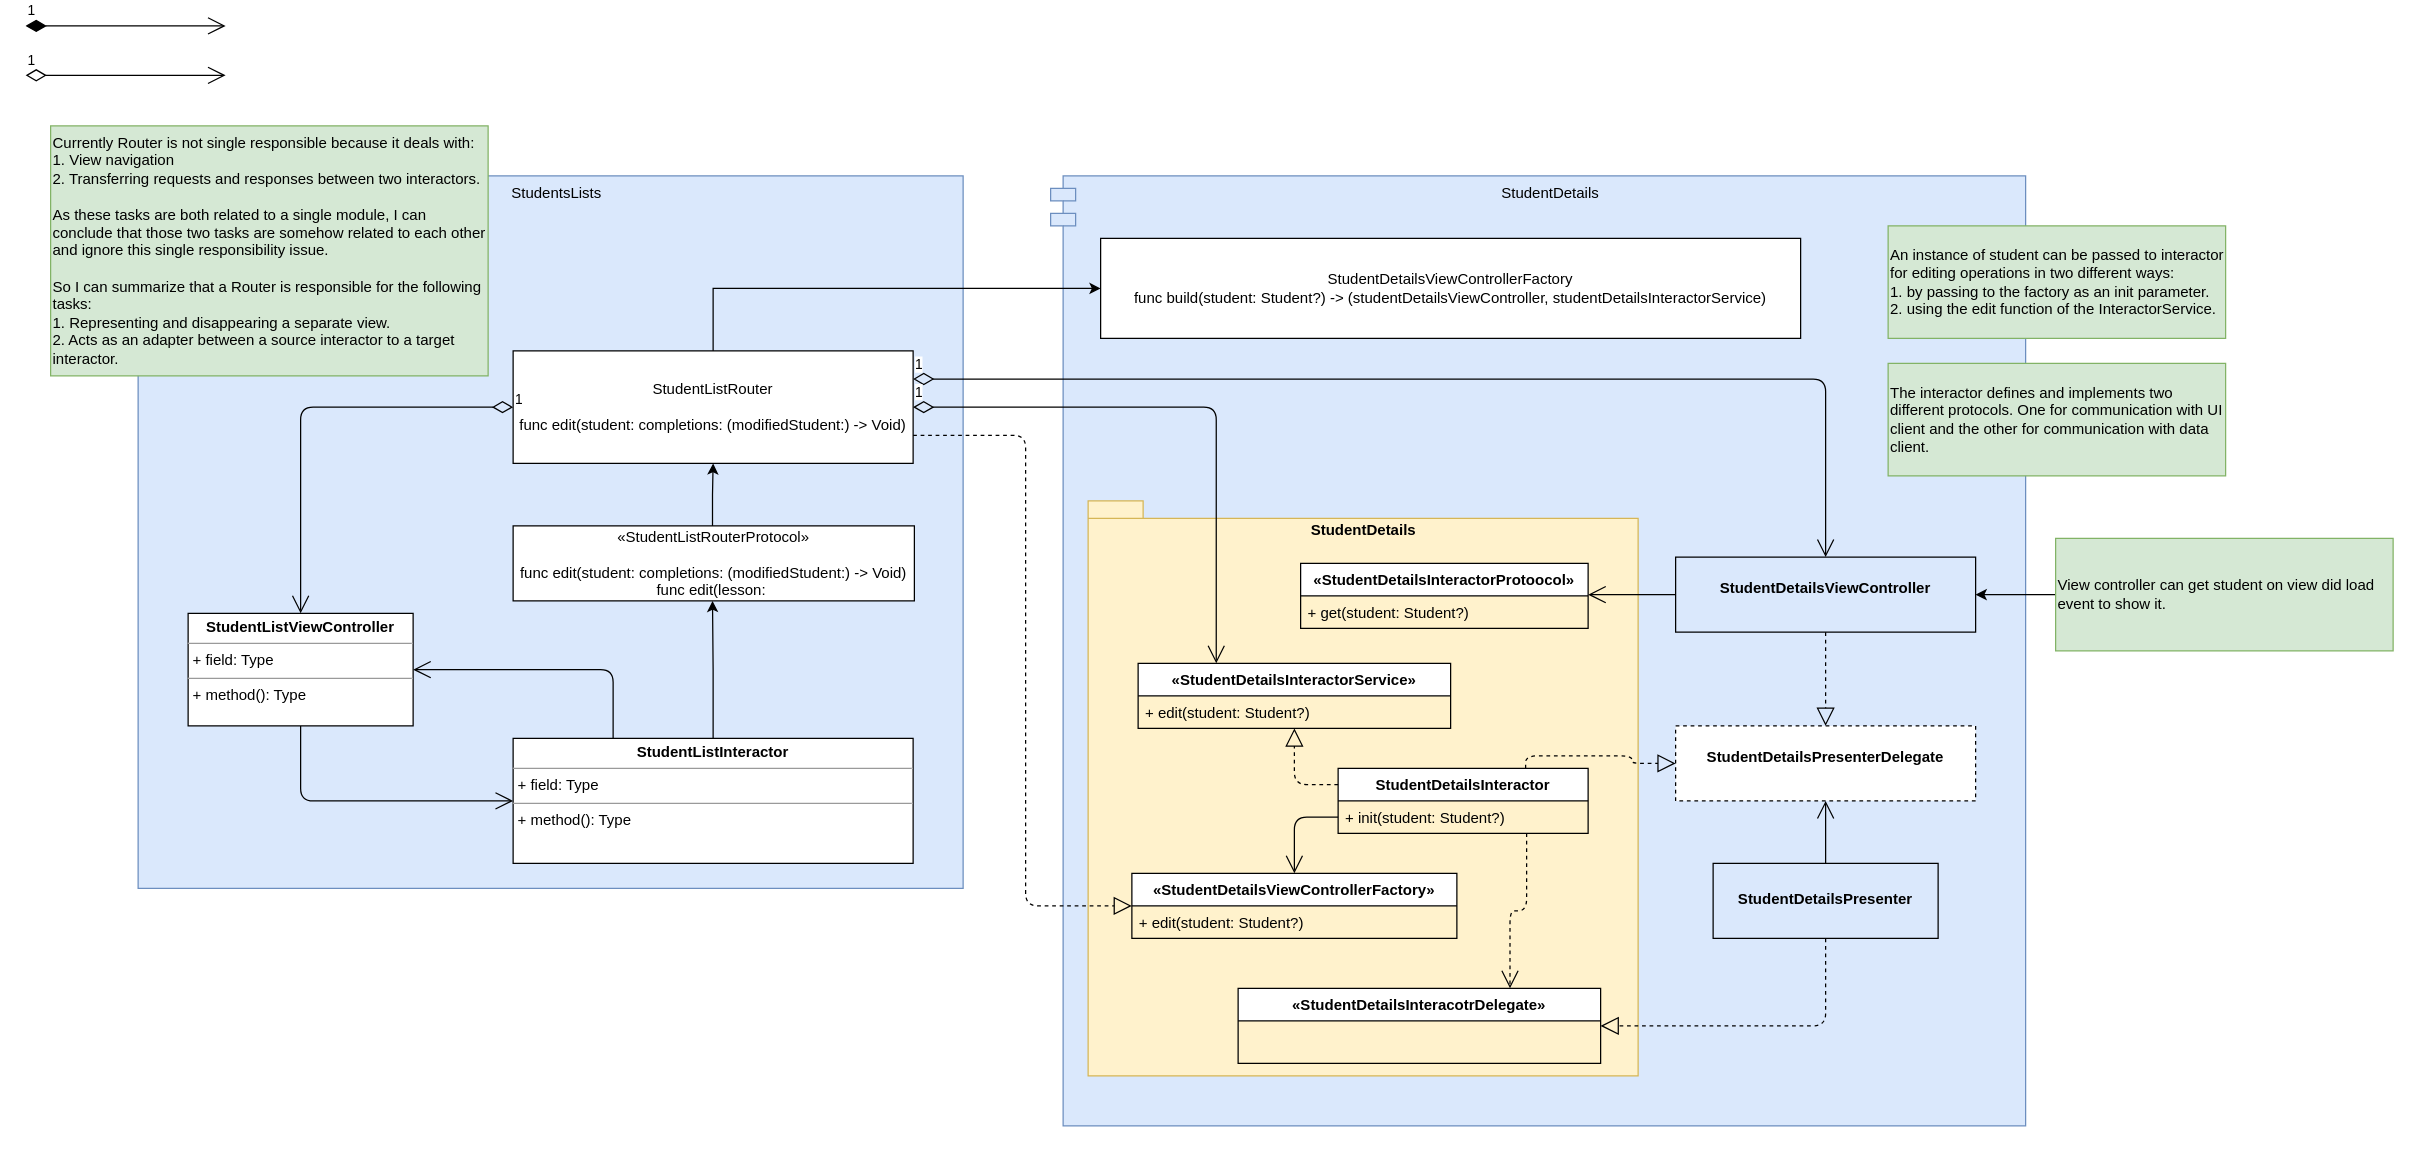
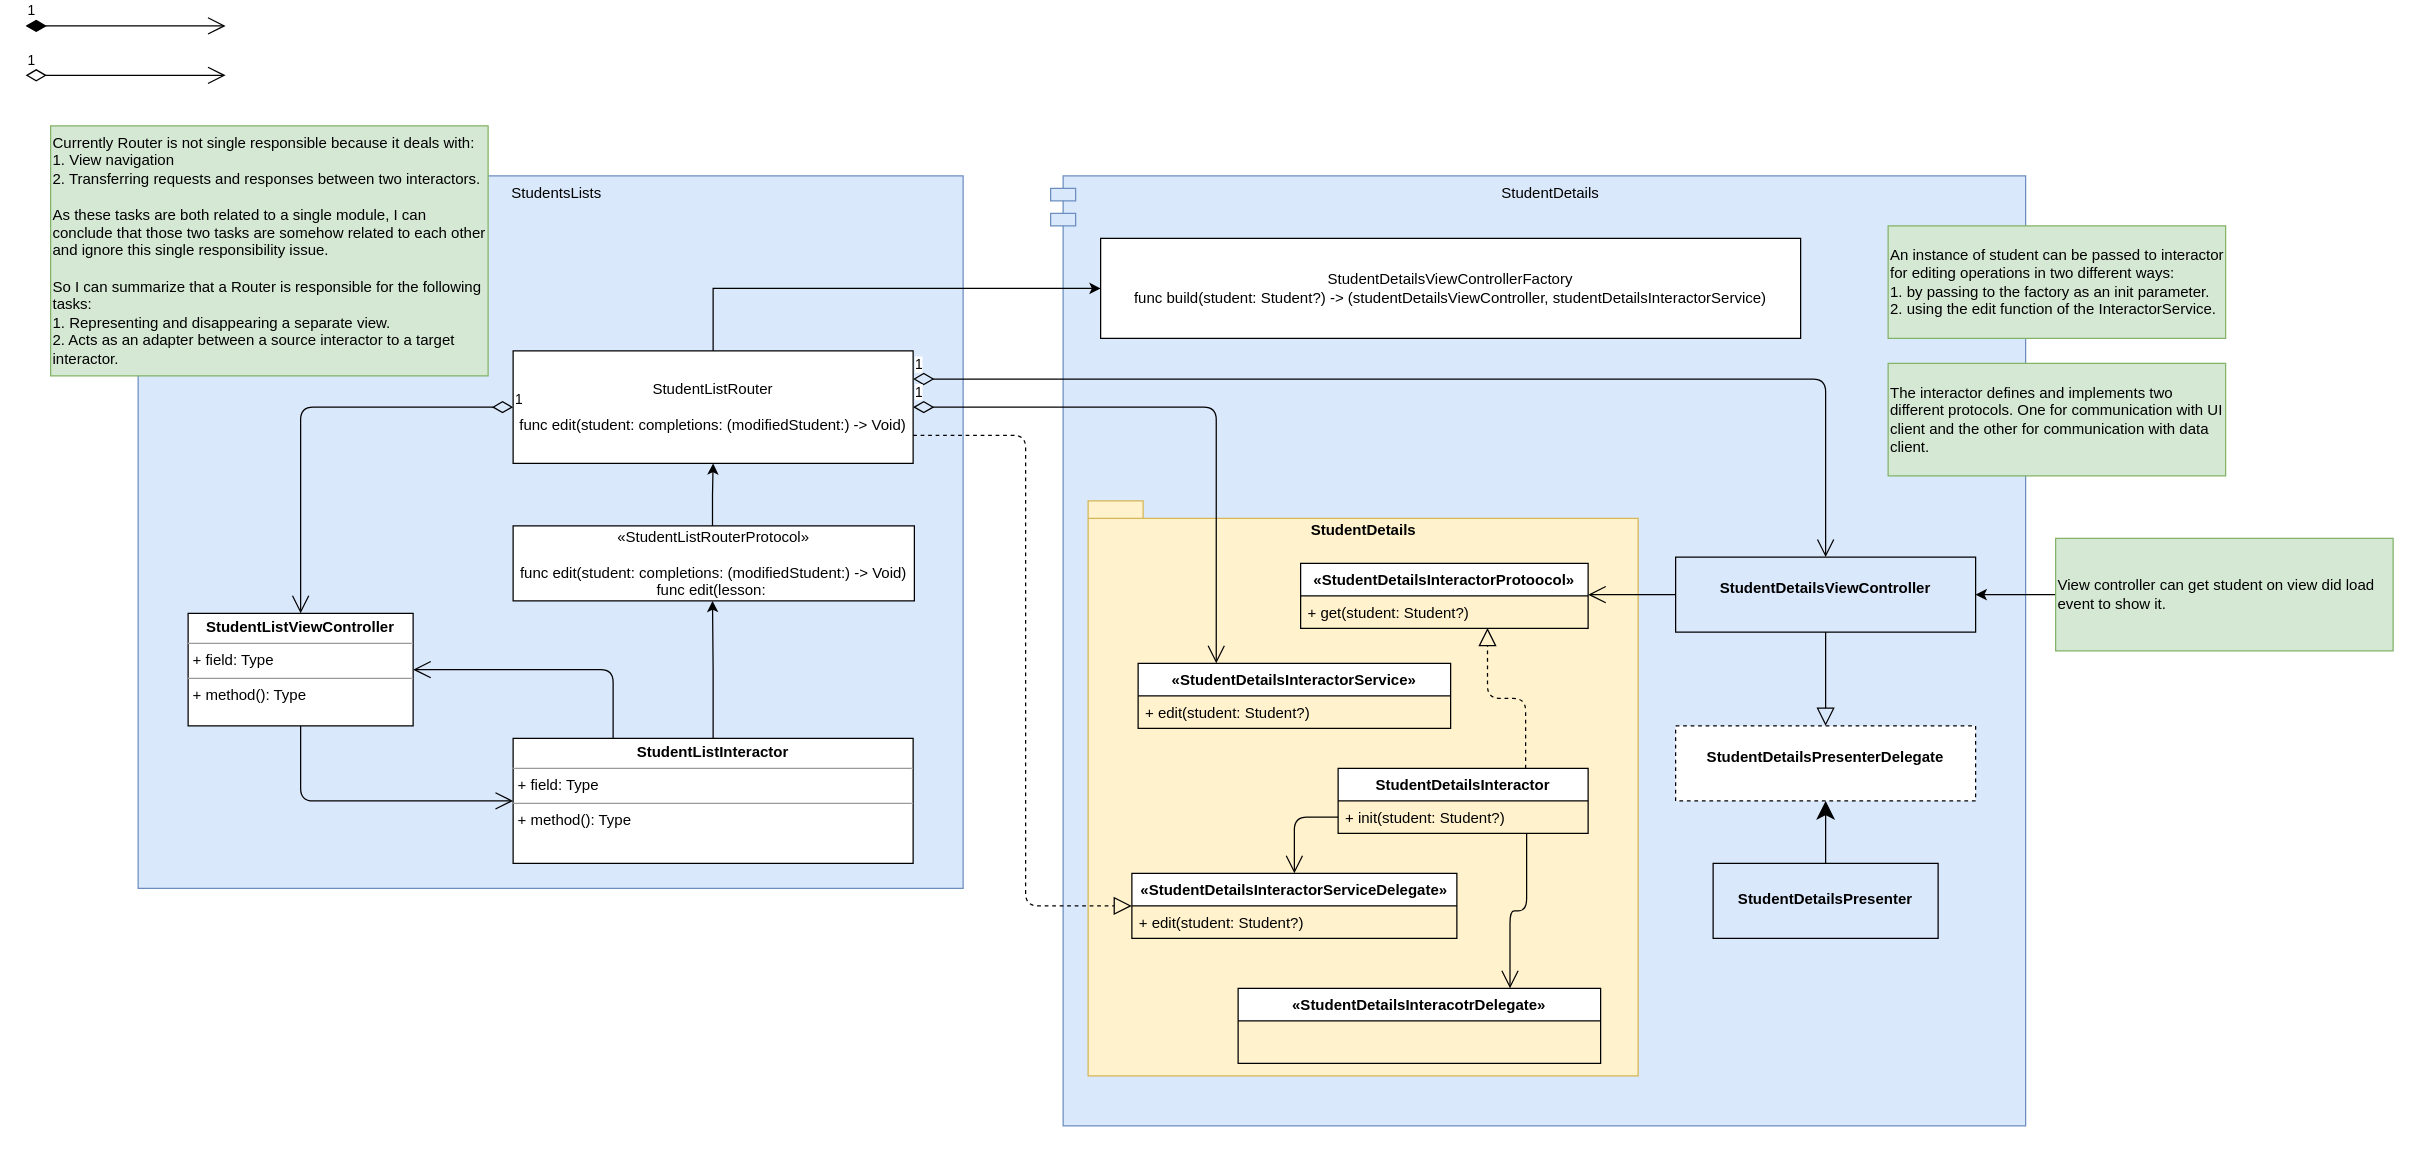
- <mxCell id="25" value="" style="endArrow=block;dashed=1;endFill=0;endSize=12;html=1;entryX=0.5;entryY=0;entryDx=0;entryDy=0;edgeStyle=elbowEdgeStyle;elbow=vertical;exitX=0.5;exitY=1;exitDx=0;exitDy=0;" parent="1" source="17" target="23" edge="1"><mxGeometry width="160" relative="1" as="geometry"><mxPoint x="1460" y="495" as="sourcePoint" /><mxPoint x="1440" y="410" as="targetPoint" /></mxGeometry></mxCell>
+ <mxCell id="25" value="" style="endArrow=block;dashed=0;endFill=0;endSize=12;html=1;entryX=0.5;entryY=0;entryDx=0;entryDy=0;edgeStyle=elbowEdgeStyle;elbow=vertical;exitX=0.5;exitY=1;exitDx=0;exitDy=0;" parent="1" source="17" target="23" edge="1"><mxGeometry width="160" relative="1" as="geometry"><mxPoint x="1460" y="495" as="sourcePoint" /><mxPoint x="1440" y="410" as="targetPoint" /></mxGeometry></mxCell>
- <mxCell id="19" value="" style="endArrow=block;dashed=1;endFill=0;endSize=12;html=1;edgeStyle=orthogonalEdgeStyle;exitX=0.75;exitY=0;exitDx=0;exitDy=0;" parent="1" source="30" target="23" edge="1"><mxGeometry width="160" relative="1" as="geometry"><mxPoint x="1045" y="600" as="sourcePoint" /><mxPoint x="1045" y="560" as="targetPoint" /></mxGeometry></mxCell>
+ <mxCell id="19" value="" style="endArrow=block;dashed=1;endFill=0;endSize=12;html=1;edgeStyle=orthogonalEdgeStyle;exitX=0.75;exitY=0;exitDx=0;exitDy=0;entryX=0.65;entryY=0.987;entryDx=0;entryDy=0;entryPerimeter=0;" parent="1" source="30" target="33" edge="1"><mxGeometry width="160" relative="1" as="geometry"><mxPoint x="1045" y="600" as="sourcePoint" /><mxPoint x="1045" y="560" as="targetPoint" /></mxGeometry></mxCell>
- <mxCell id="42" value="" style="endArrow=block;dashed=1;endFill=0;endSize=12;html=1;edgeStyle=orthogonalEdgeStyle;exitX=0;exitY=0.25;exitDx=0;exitDy=0;" parent="1" source="30" target="36" edge="1"><mxGeometry width="160" relative="1" as="geometry"><mxPoint x="1115" y="624" as="sourcePoint" /><mxPoint x="1275" y="624" as="targetPoint" /></mxGeometry></mxCell>
- <mxCell id="24" value="" style="endArrow=open;endFill=1;endSize=12;html=1;" parent="1" source="21" target="23" edge="1"><mxGeometry width="160" relative="1" as="geometry"><mxPoint x="1340" y="450" as="sourcePoint" /><mxPoint x="1340" y="450" as="targetPoint" /></mxGeometry></mxCell>
+ <mxCell id="24" value="" style="endArrow=classic;endFill=1;endSize=12;html=1;" parent="1" source="21" target="23" edge="1"><mxGeometry width="160" relative="1" as="geometry"><mxPoint x="1340" y="450" as="sourcePoint" /><mxPoint x="1340" y="450" as="targetPoint" /></mxGeometry></mxCell>
- <mxCell id="39" value="«StudentDetailsViewControllerFactory»" style="swimlane;fontStyle=1;align=center;verticalAlign=top;childLayout=stackLayout;horizontal=1;startSize=26;horizontalStack=0;resizeParent=1;resizeParentMax=0;resizeLast=0;collapsible=1;marginBottom=0;" parent="1" vertex="1"><mxGeometry x="905" y="698" width="260" height="52" as="geometry" /></mxCell>
+ <mxCell id="39" value="«StudentDetailsInteractorServiceDelegate»" style="swimlane;fontStyle=1;align=center;verticalAlign=top;childLayout=stackLayout;horizontal=1;startSize=26;horizontalStack=0;resizeParent=1;resizeParentMax=0;resizeLast=0;collapsible=1;marginBottom=0;" parent="1" vertex="1"><mxGeometry x="905" y="698" width="260" height="52" as="geometry" /></mxCell>
- <mxCell id="20" value="" style="endArrow=open;endFill=1;endSize=12;html=1;edgeStyle=orthogonalEdgeStyle;exitX=0.754;exitY=0.993;exitDx=0;exitDy=0;exitPerimeter=0;entryX=0.75;entryY=0;entryDx=0;entryDy=0;dashed=1;" parent="1" source="31" target="34" edge="1"><mxGeometry width="160" relative="1" as="geometry"><mxPoint x="1045" y="680" as="sourcePoint" /><mxPoint x="1045" y="760" as="targetPoint" /></mxGeometry></mxCell>
+ <mxCell id="20" value="" style="endArrow=open;endFill=1;endSize=12;html=1;edgeStyle=orthogonalEdgeStyle;exitX=0.754;exitY=0.993;exitDx=0;exitDy=0;exitPerimeter=0;entryX=0.75;entryY=0;entryDx=0;entryDy=0;" parent="1" source="31" target="34" edge="1"><mxGeometry width="160" relative="1" as="geometry"><mxPoint x="1045" y="680" as="sourcePoint" /><mxPoint x="1045" y="760" as="targetPoint" /></mxGeometry></mxCell>
- <mxCell id="22" value="" style="endArrow=block;dashed=1;endFill=0;endSize=12;html=1;entryX=1;entryY=0.5;entryDx=0;entryDy=0;edgeStyle=orthogonalEdgeStyle;exitX=0.5;exitY=1;exitDx=0;exitDy=0;" parent="1" source="21" target="34" edge="1"><mxGeometry width="160" relative="1" as="geometry"><mxPoint x="1340" y="670" as="sourcePoint" /><mxPoint x="1125" y="799" as="targetPoint" /></mxGeometry></mxCell>
